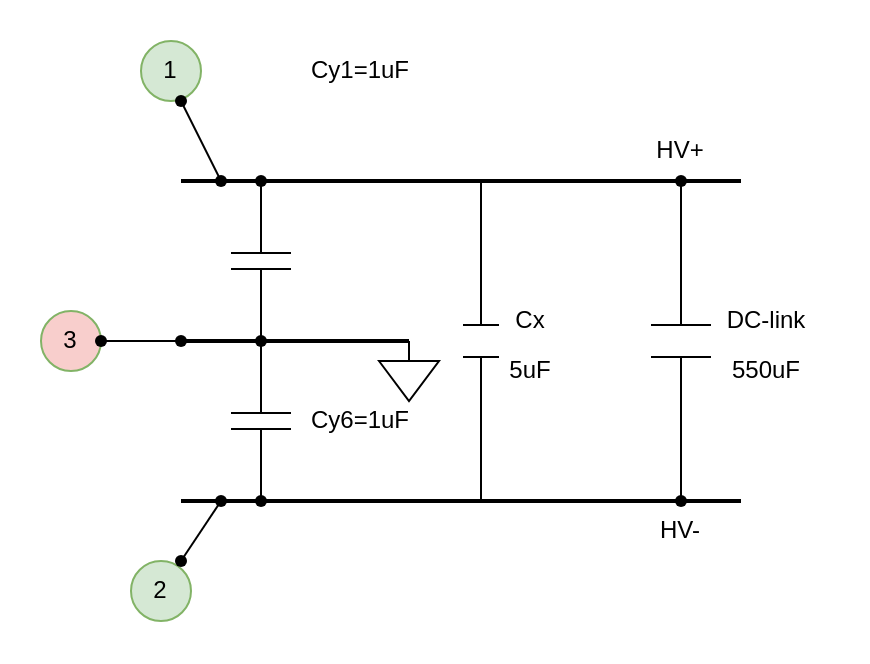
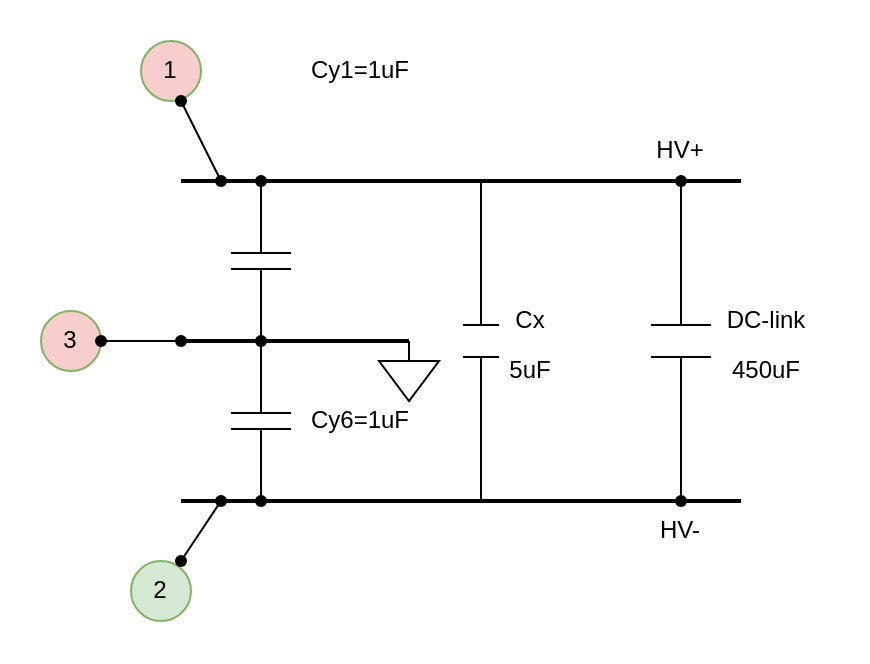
- <mxCell id="14" value="1" style="ellipse;whiteSpace=wrap;html=1;aspect=fixed;fillColor=#d5e8d4;strokeColor=#82b366;" vertex="1" parent="1"><mxGeometry x="70" y="20" width="30" height="30" as="geometry" /></mxCell>
+ <mxCell id="14" value="1" style="ellipse;whiteSpace=wrap;html=1;aspect=fixed;fillColor=#f8cecc;strokeColor=#82b366;" vertex="1" parent="1"><mxGeometry x="70" y="20" width="30" height="30" as="geometry" /></mxCell>
- <mxCell id="37" value="550uF" style="text;html=1;strokeColor=none;fillColor=none;align=center;verticalAlign=middle;whiteSpace=wrap;rounded=0;" vertex="1" parent="1"><mxGeometry x="353" y="170" width="60" height="30" as="geometry" /></mxCell>
+ <mxCell id="37" value="450uF" style="text;html=1;strokeColor=none;fillColor=none;align=center;verticalAlign=middle;whiteSpace=wrap;rounded=0;" vertex="1" parent="1"><mxGeometry x="353" y="170" width="60" height="30" as="geometry" /></mxCell>
